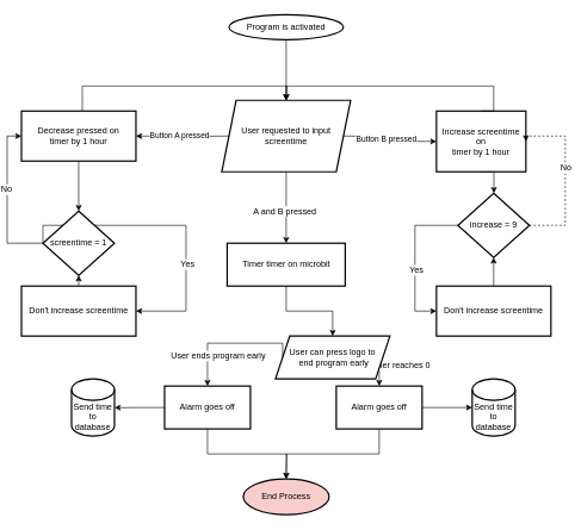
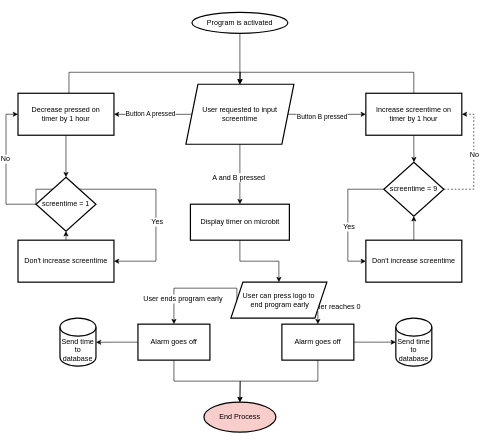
- <mxCell id="9" value="Increase screentime on&lt;div&gt;timer by 1 hour&lt;/div&gt;" style="shape=rectangle;perimeter=rectanglePerimeter;whiteSpace=wrap;html=1;fixedSize=1;strokeWidth=2;fillOpacity=100;" parent="1" vertex="1"><mxGeometry x="600" y="155" width="125" height="85" as="geometry" /></mxCell>
+ <mxCell id="9" value="Increase screentime on&lt;div&gt;timer by 1 hour&lt;/div&gt;" style="shape=rectangle;perimeter=rectanglePerimeter;whiteSpace=wrap;html=1;fixedSize=1;strokeWidth=2;fillOpacity=100;" parent="1" vertex="1"><mxGeometry x="600" y="155" width="160" height="70" as="geometry" /></mxCell>
- <mxCell id="19" value="increase = 9" style="rhombus;whiteSpace=wrap;html=1;strokeColor=default;strokeWidth=2;align=center;verticalAlign=middle;fontFamily=Helvetica;fontSize=12;fontColor=default;fillColor=default;" vertex="1" parent="1"><mxGeometry x="630" y="270" width="100" height="90" as="geometry" /></mxCell>
+ <mxCell id="19" value="screentime = 9" style="rhombus;whiteSpace=wrap;html=1;strokeColor=default;strokeWidth=2;align=center;verticalAlign=middle;fontFamily=Helvetica;fontSize=12;fontColor=default;fillColor=default;" vertex="1" parent="1"><mxGeometry x="630" y="270" width="100" height="90" as="geometry" /></mxCell>
- <mxCell id="11" value="Timer timer on microbit" style="shape=rectangle;perimeter=rectanglePerimeter;whiteSpace=wrap;html=1;fixedSize=1;strokeWidth=2;" parent="1" vertex="1"><mxGeometry x="307.5" y="340" width="165" height="60" as="geometry" /></mxCell>
+ <mxCell id="11" value="Display timer on microbit" style="shape=rectangle;perimeter=rectanglePerimeter;whiteSpace=wrap;html=1;fixedSize=1;strokeWidth=2;" parent="1" vertex="1"><mxGeometry x="307.5" y="340" width="165" height="60" as="geometry" /></mxCell>
